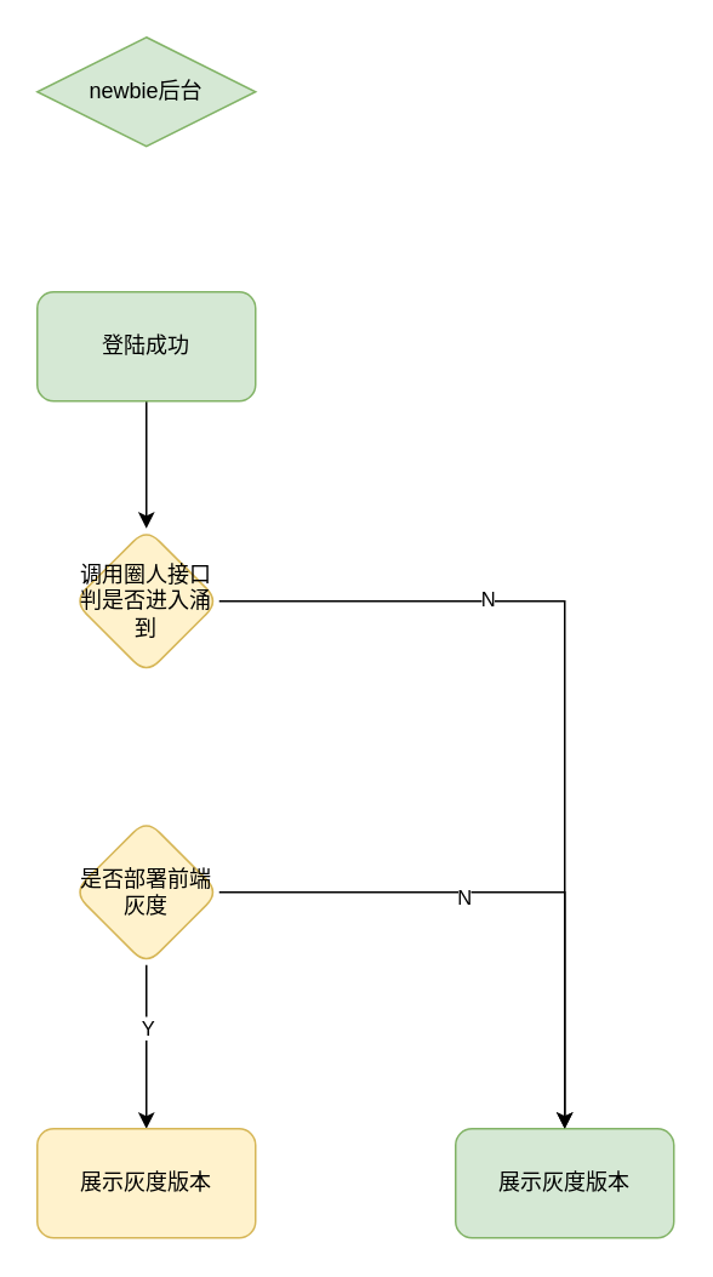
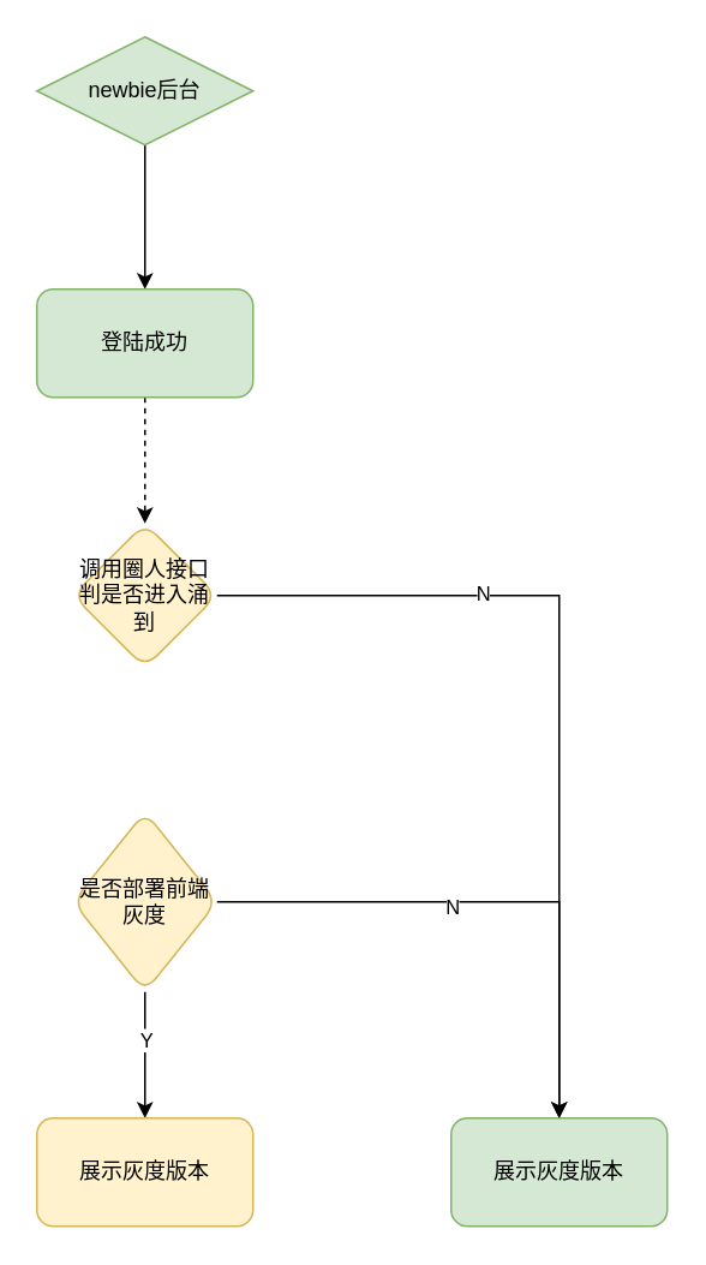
+ <mxCell id="2" value="" style="edgeStyle=orthogonalEdgeStyle;rounded=0;orthogonalLoop=1;jettySize=auto;html=1;" edge="1" parent="1" source="3" target="5"><mxGeometry relative="1" as="geometry" /></mxCell>
- <mxCell id="4" value="" style="edgeStyle=orthogonalEdgeStyle;rounded=0;orthogonalLoop=1;jettySize=auto;html=1;" edge="1" parent="1" source="5" target="8"><mxGeometry relative="1" as="geometry" /></mxCell>
+ <mxCell id="4" value="" style="edgeStyle=orthogonalEdgeStyle;rounded=0;orthogonalLoop=1;jettySize=auto;html=1;dashed=1;" edge="1" parent="1" source="5" target="8"><mxGeometry relative="1" as="geometry" /></mxCell>
- <mxCell id="14" value="是否部署前端灰度" style="rhombus;whiteSpace=wrap;html=1;fillColor=#fff2cc;strokeColor=#d6b656;rounded=1;" vertex="1" parent="1"><mxGeometry x="40" y="450" width="80" height="80" as="geometry" /></mxCell>
+ <mxCell id="14" value="是否部署前端灰度" style="rhombus;whiteSpace=wrap;html=1;fillColor=#fff2cc;strokeColor=#d6b656;rounded=1;" vertex="1" parent="1"><mxGeometry x="40" y="450" width="80" height="100" as="geometry" /></mxCell>
